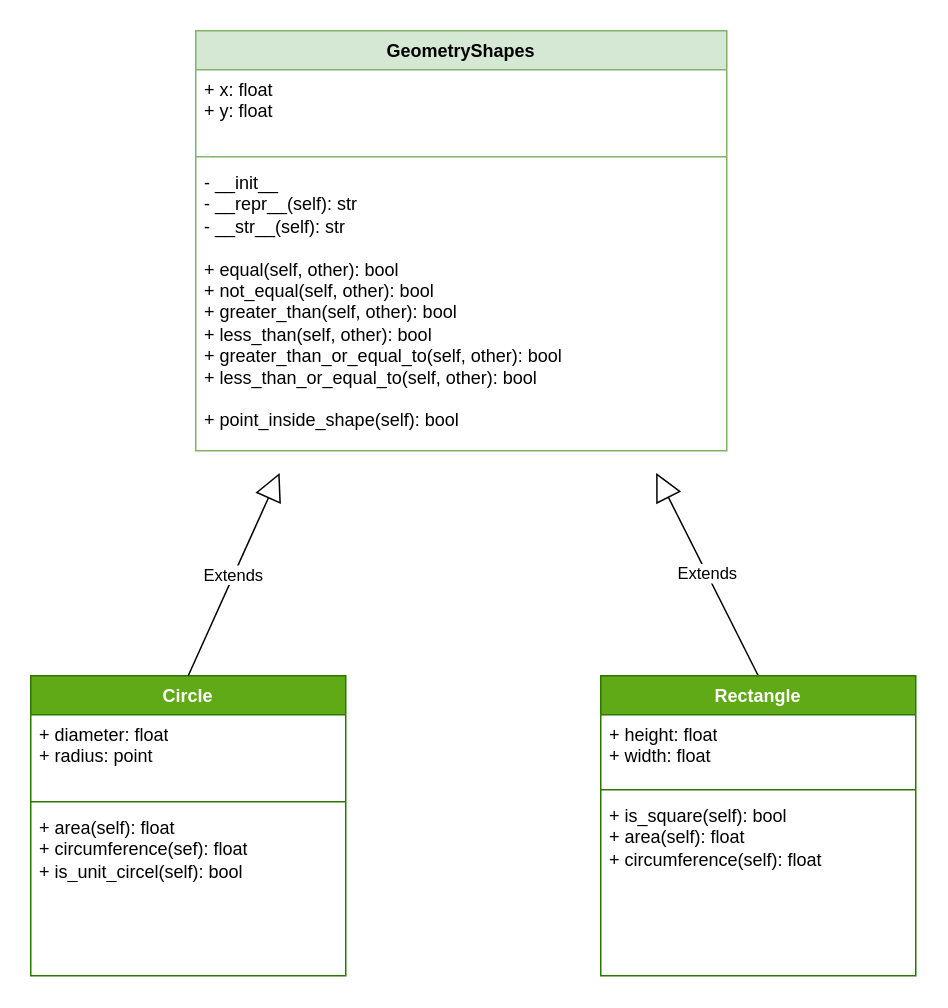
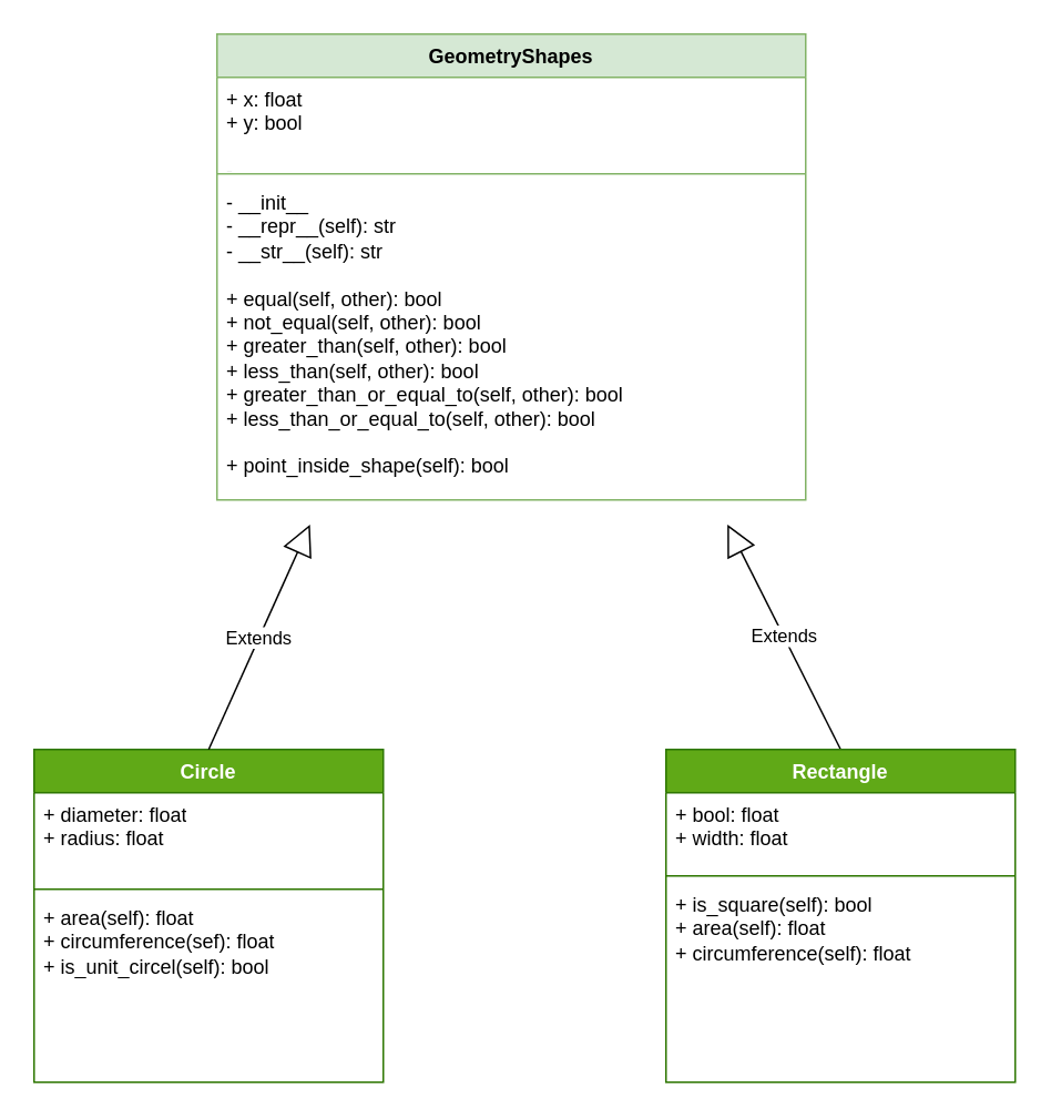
- <mxCell id="3" value="+ x: float&lt;br&gt;+ y: float&lt;br&gt;&lt;br&gt;-&amp;nbsp;" style="text;strokeColor=none;fillColor=none;align=left;verticalAlign=top;spacingLeft=4;spacingRight=4;overflow=hidden;rotatable=0;points=[[0,0.5],[1,0.5]];portConstraint=eastwest;whiteSpace=wrap;html=1;" parent="2" vertex="1"><mxGeometry y="26" width="354" height="54" as="geometry" /></mxCell>
+ <mxCell id="3" value="+ x: float&lt;br&gt;+ y: bool&lt;br&gt;&lt;br&gt;-&amp;nbsp;" style="text;strokeColor=none;fillColor=none;align=left;verticalAlign=top;spacingLeft=4;spacingRight=4;overflow=hidden;rotatable=0;points=[[0,0.5],[1,0.5]];portConstraint=eastwest;whiteSpace=wrap;html=1;" parent="2" vertex="1"><mxGeometry y="26" width="354" height="54" as="geometry" /></mxCell>
- <mxCell id="7" value="+ diameter: float&lt;br&gt;+ radius: point" style="text;strokeColor=none;fillColor=none;align=left;verticalAlign=top;spacingLeft=4;spacingRight=4;overflow=hidden;rotatable=0;points=[[0,0.5],[1,0.5]];portConstraint=eastwest;whiteSpace=wrap;html=1;" parent="6" vertex="1"><mxGeometry y="26" width="210" height="54" as="geometry" /></mxCell>
+ <mxCell id="7" value="+ diameter: float&lt;br&gt;+ radius: float" style="text;strokeColor=none;fillColor=none;align=left;verticalAlign=top;spacingLeft=4;spacingRight=4;overflow=hidden;rotatable=0;points=[[0,0.5],[1,0.5]];portConstraint=eastwest;whiteSpace=wrap;html=1;" parent="6" vertex="1"><mxGeometry y="26" width="210" height="54" as="geometry" /></mxCell>
- <mxCell id="13" value="+ height: float&lt;br&gt;+ width: float" style="text;strokeColor=none;fillColor=none;align=left;verticalAlign=top;spacingLeft=4;spacingRight=4;overflow=hidden;rotatable=0;points=[[0,0.5],[1,0.5]];portConstraint=eastwest;whiteSpace=wrap;html=1;" parent="12" vertex="1"><mxGeometry y="26" width="210" height="46" as="geometry" /></mxCell>
+ <mxCell id="13" value="+ bool: float&lt;br&gt;+ width: float" style="text;strokeColor=none;fillColor=none;align=left;verticalAlign=top;spacingLeft=4;spacingRight=4;overflow=hidden;rotatable=0;points=[[0,0.5],[1,0.5]];portConstraint=eastwest;whiteSpace=wrap;html=1;" parent="12" vertex="1"><mxGeometry y="26" width="210" height="46" as="geometry" /></mxCell>
